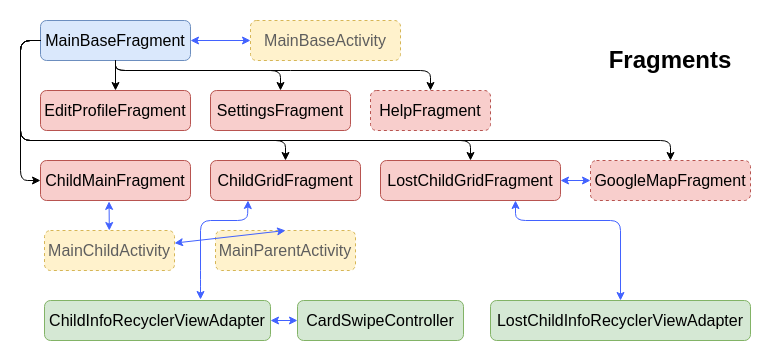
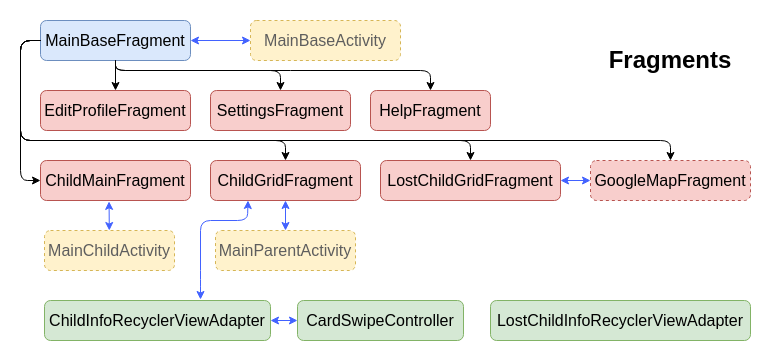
- <mxCell id="9" value="&lt;font style=&quot;font-size: 16px&quot;&gt;HelpFragment&lt;/font&gt;" style="rounded=1;whiteSpace=wrap;html=1;fillColor=#f8cecc;strokeColor=#b85450;dashed=1;" vertex="1" parent="1"><mxGeometry x="370" y="90" width="120" height="40" as="geometry" /></mxCell>
+ <mxCell id="9" value="&lt;font style=&quot;font-size: 16px&quot;&gt;HelpFragment&lt;/font&gt;" style="rounded=1;whiteSpace=wrap;html=1;fillColor=#f8cecc;strokeColor=#b85450;" vertex="1" parent="1"><mxGeometry x="370" y="90" width="120" height="40" as="geometry" /></mxCell>
- <mxCell id="29" value="" style="endArrow=classic;startArrow=classic;html=1;strokeColor=#4262FF;fontColor=#FF3300;entryX=0.75;entryY=1;entryDx=0;entryDy=0;exitX=0.5;exitY=0;exitDx=0;exitDy=0;" edge="1" parent="1" source="25" target="15"><mxGeometry width="50" height="50" relative="1" as="geometry"><mxPoint x="220" y="410" as="sourcePoint" /><mxPoint x="270" y="360" as="targetPoint" /><Array as="points"><mxPoint x="620" y="220" /><mxPoint x="515" y="220" /></Array></mxGeometry></mxCell>
- <mxCell id="23" value="" style="endArrow=classic;startArrow=classic;html=1;fontColor=#5E5E5E;exitX=0.5;exitY=0;exitDx=0;exitDy=0;strokeColor=#4262FF;" edge="1" parent="1" source="4" target="3"><mxGeometry width="50" height="50" relative="1" as="geometry"><mxPoint x="10" y="470" as="sourcePoint" /><mxPoint x="60" y="420" as="targetPoint" /></mxGeometry></mxCell>
+ <mxCell id="23" value="" style="endArrow=classic;startArrow=classic;html=1;fontColor=#5E5E5E;entryX=0.5;entryY=1;entryDx=0;entryDy=0;exitX=0.5;exitY=0;exitDx=0;exitDy=0;strokeColor=#4262FF;" edge="1" parent="1" source="4" target="14"><mxGeometry width="50" height="50" relative="1" as="geometry"><mxPoint x="10" y="470" as="sourcePoint" /><mxPoint x="60" y="420" as="targetPoint" /></mxGeometry></mxCell>
